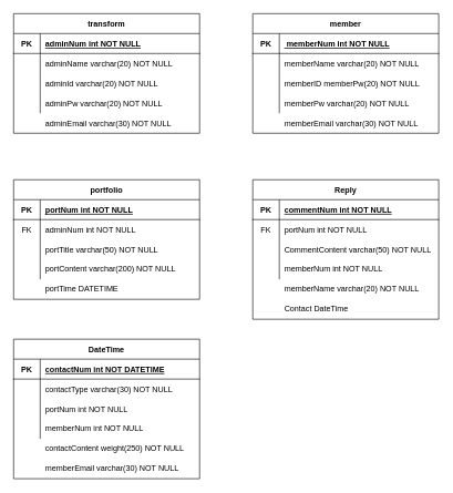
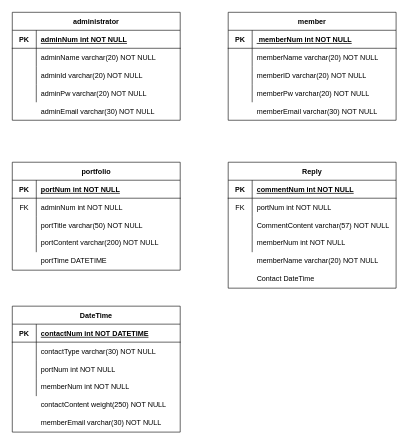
- <mxCell id="2" value="transform" style="shape=table;startSize=30;container=1;collapsible=1;childLayout=tableLayout;fixedRows=1;rowLines=0;fontStyle=1;align=center;resizeLast=1;" parent="1" vertex="1"><mxGeometry x="20" y="20" width="280" height="180" as="geometry"><mxRectangle x="80" y="80" width="110" height="30" as="alternateBounds" /></mxGeometry></mxCell>
+ <mxCell id="2" value="administrator" style="shape=table;startSize=30;container=1;collapsible=1;childLayout=tableLayout;fixedRows=1;rowLines=0;fontStyle=1;align=center;resizeLast=1;" parent="1" vertex="1"><mxGeometry x="20" y="20" width="280" height="180" as="geometry"><mxRectangle x="80" y="80" width="110" height="30" as="alternateBounds" /></mxGeometry></mxCell>
- <mxCell id="25" value="memberID memberPw(20)  NOT NULL" style="shape=partialRectangle;connectable=0;fillColor=none;top=0;left=0;bottom=0;right=0;align=left;spacingLeft=6;overflow=hidden;" parent="23" vertex="1"><mxGeometry x="40" width="240" height="30" as="geometry"><mxRectangle width="240" height="30" as="alternateBounds" /></mxGeometry></mxCell>
+ <mxCell id="25" value="memberID varchar(20)  NOT NULL" style="shape=partialRectangle;connectable=0;fillColor=none;top=0;left=0;bottom=0;right=0;align=left;spacingLeft=6;overflow=hidden;" parent="23" vertex="1"><mxGeometry x="40" width="240" height="30" as="geometry"><mxRectangle width="240" height="30" as="alternateBounds" /></mxGeometry></mxCell>
- <mxCell id="53" value="CommentContent varchar(50)   NOT NULL " style="shape=partialRectangle;connectable=0;fillColor=none;top=0;left=0;bottom=0;right=0;align=left;spacingLeft=6;overflow=hidden;" parent="51" vertex="1"><mxGeometry x="40" width="240" height="30" as="geometry"><mxRectangle width="240" height="30" as="alternateBounds" /></mxGeometry></mxCell>
+ <mxCell id="53" value="CommentContent varchar(57)   NOT NULL " style="shape=partialRectangle;connectable=0;fillColor=none;top=0;left=0;bottom=0;right=0;align=left;spacingLeft=6;overflow=hidden;" parent="51" vertex="1"><mxGeometry x="40" width="240" height="30" as="geometry"><mxRectangle width="240" height="30" as="alternateBounds" /></mxGeometry></mxCell>
